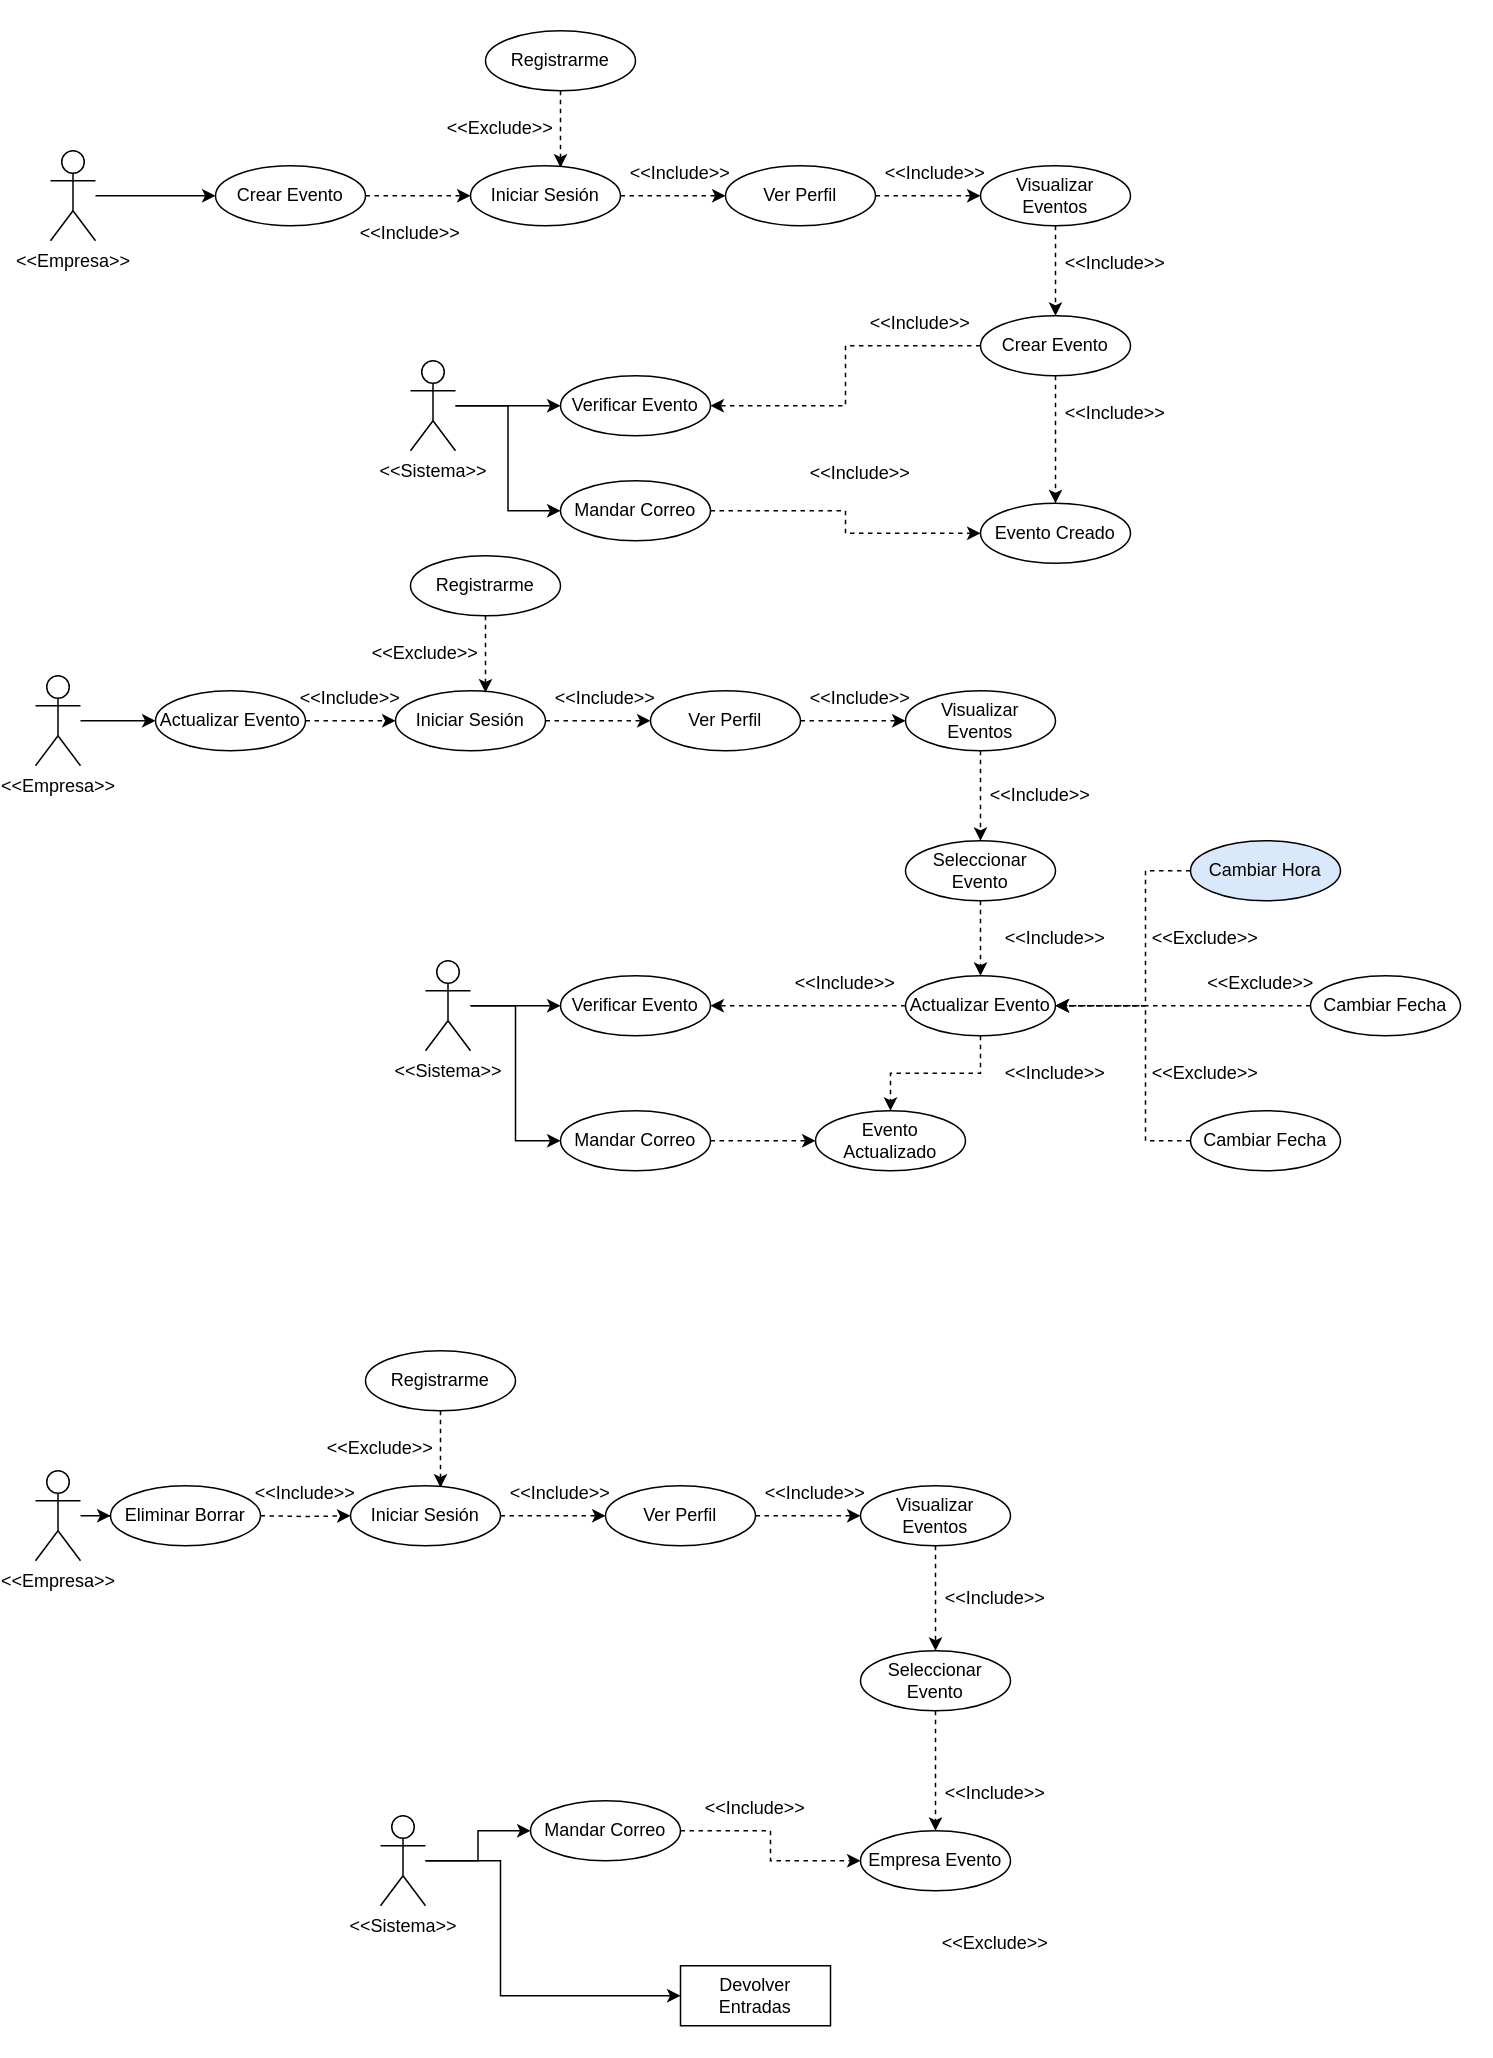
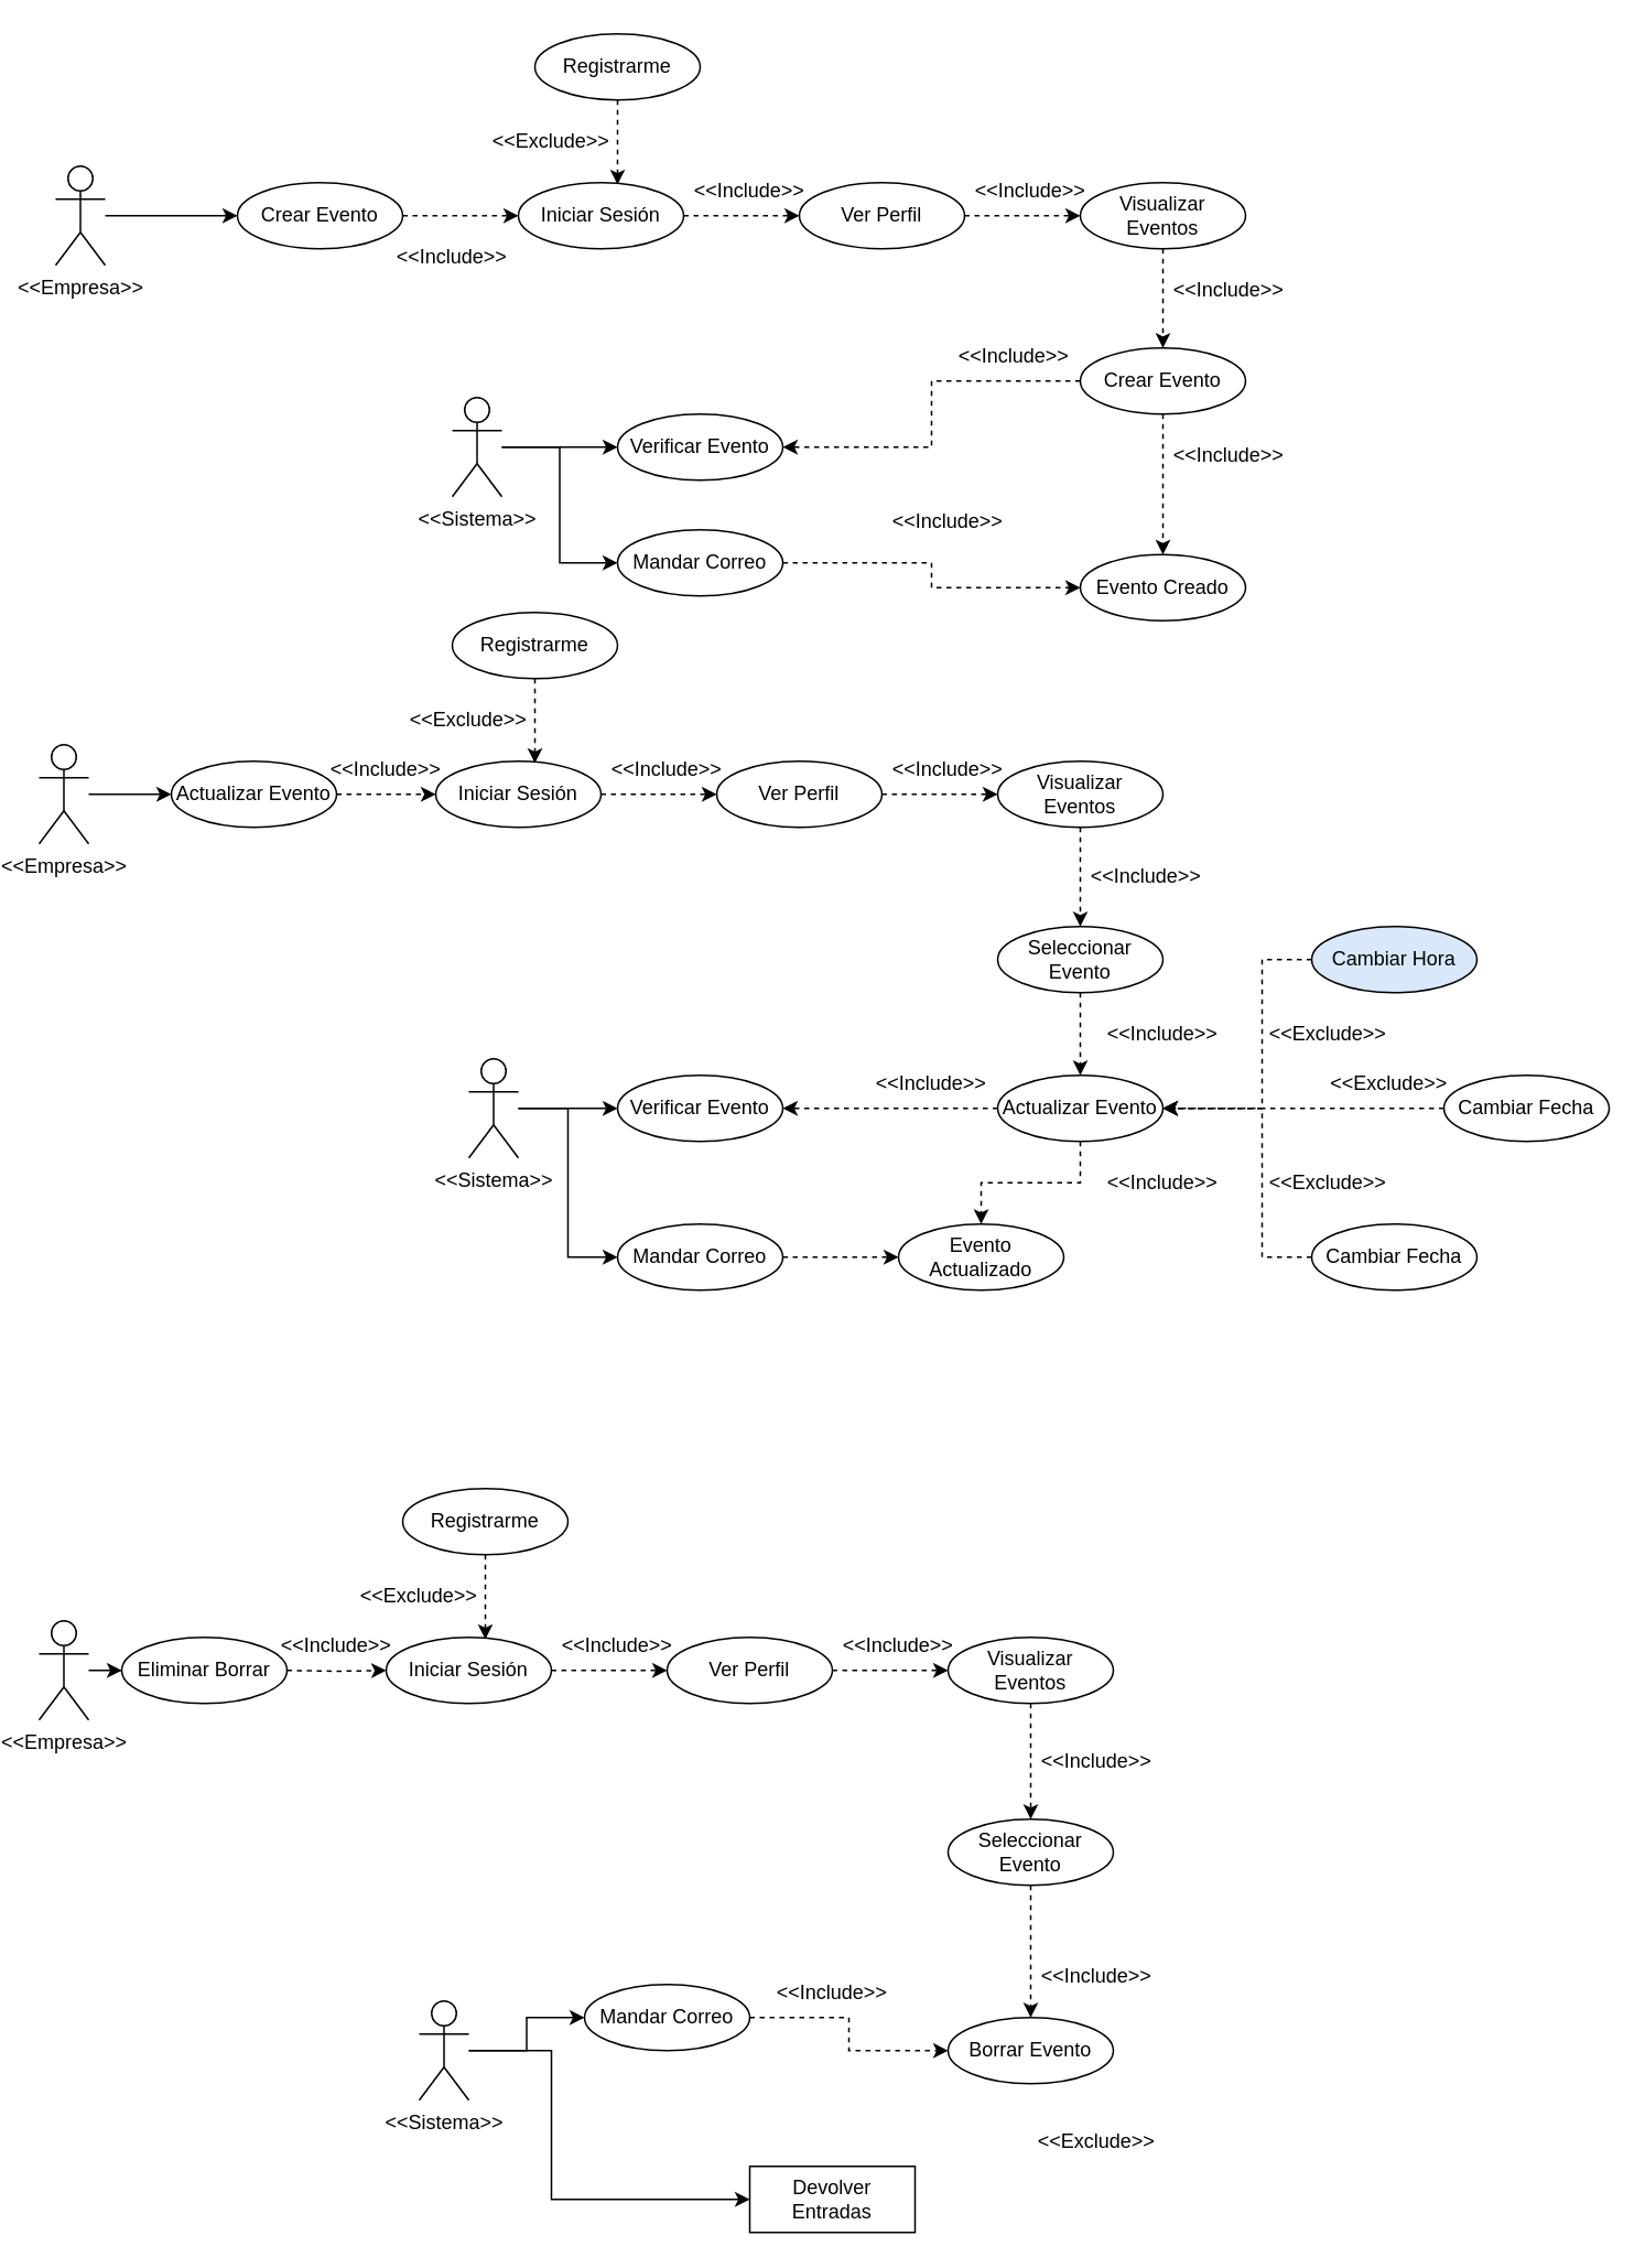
- <mxCell id="92" value="Empresa Evento" style="ellipse;whiteSpace=wrap;html=1;" vertex="1" parent="1"><mxGeometry x="570" y="1220" width="100" height="40" as="geometry" /></mxCell>
+ <mxCell id="92" value="Borrar Evento" style="ellipse;whiteSpace=wrap;html=1;" vertex="1" parent="1"><mxGeometry x="570" y="1220" width="100" height="40" as="geometry" /></mxCell>
